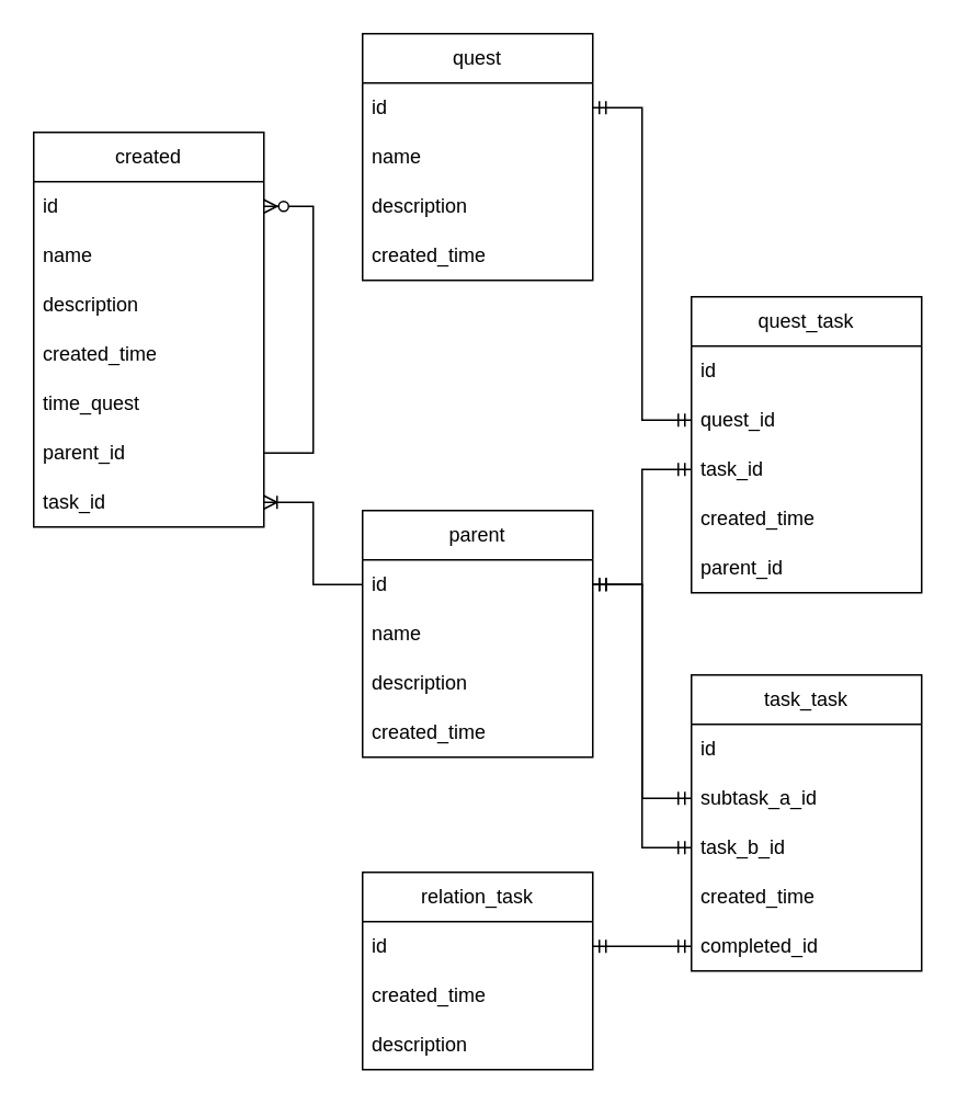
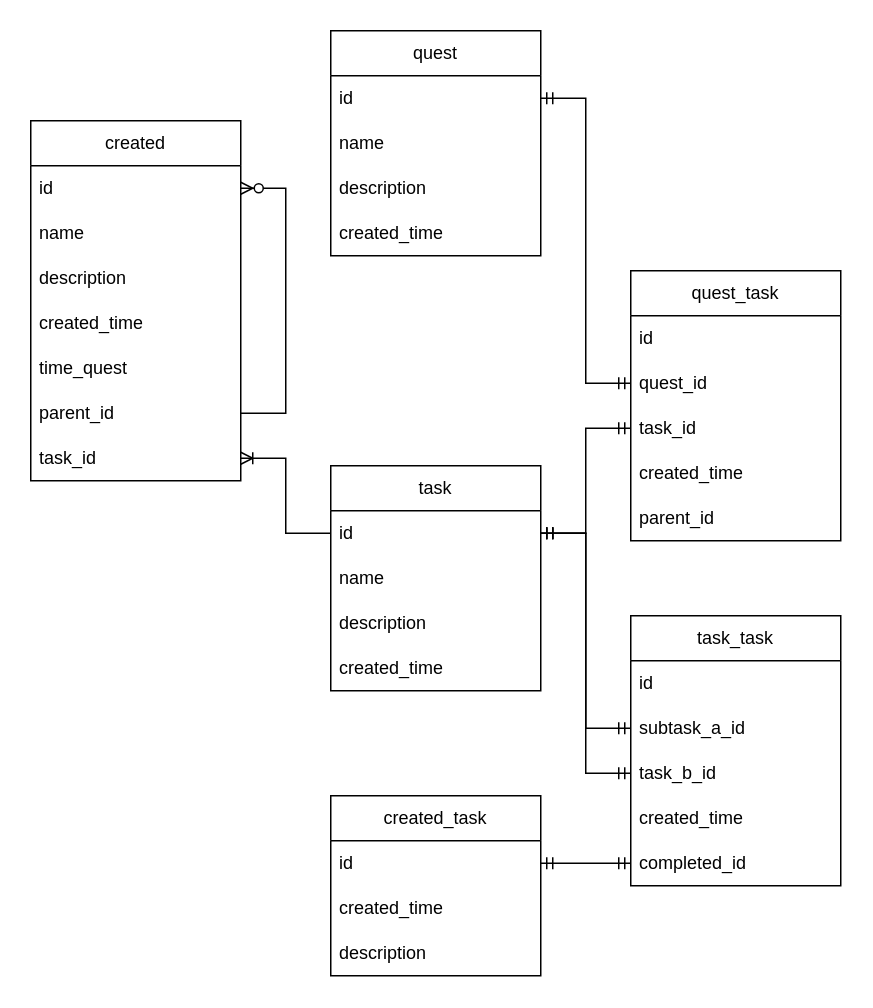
- <mxCell id="2" value="parent" style="swimlane;fontStyle=0;childLayout=stackLayout;horizontal=1;startSize=30;horizontalStack=0;resizeParent=1;resizeParentMax=0;resizeLast=0;collapsible=1;marginBottom=0;whiteSpace=wrap;html=1;" vertex="1" parent="1"><mxGeometry x="220" y="310" width="140" height="150" as="geometry" /></mxCell>
+ <mxCell id="2" value="task" style="swimlane;fontStyle=0;childLayout=stackLayout;horizontal=1;startSize=30;horizontalStack=0;resizeParent=1;resizeParentMax=0;resizeLast=0;collapsible=1;marginBottom=0;whiteSpace=wrap;html=1;" vertex="1" parent="1"><mxGeometry x="220" y="310" width="140" height="150" as="geometry" /></mxCell>
- <mxCell id="38" value="relation_task" style="swimlane;fontStyle=0;childLayout=stackLayout;horizontal=1;startSize=30;horizontalStack=0;resizeParent=1;resizeParentMax=0;resizeLast=0;collapsible=1;marginBottom=0;whiteSpace=wrap;html=1;" vertex="1" parent="1"><mxGeometry x="220" y="530" width="140" height="120" as="geometry" /></mxCell>
+ <mxCell id="38" value="created_task" style="swimlane;fontStyle=0;childLayout=stackLayout;horizontal=1;startSize=30;horizontalStack=0;resizeParent=1;resizeParentMax=0;resizeLast=0;collapsible=1;marginBottom=0;whiteSpace=wrap;html=1;" vertex="1" parent="1"><mxGeometry x="220" y="530" width="140" height="120" as="geometry" /></mxCell>
